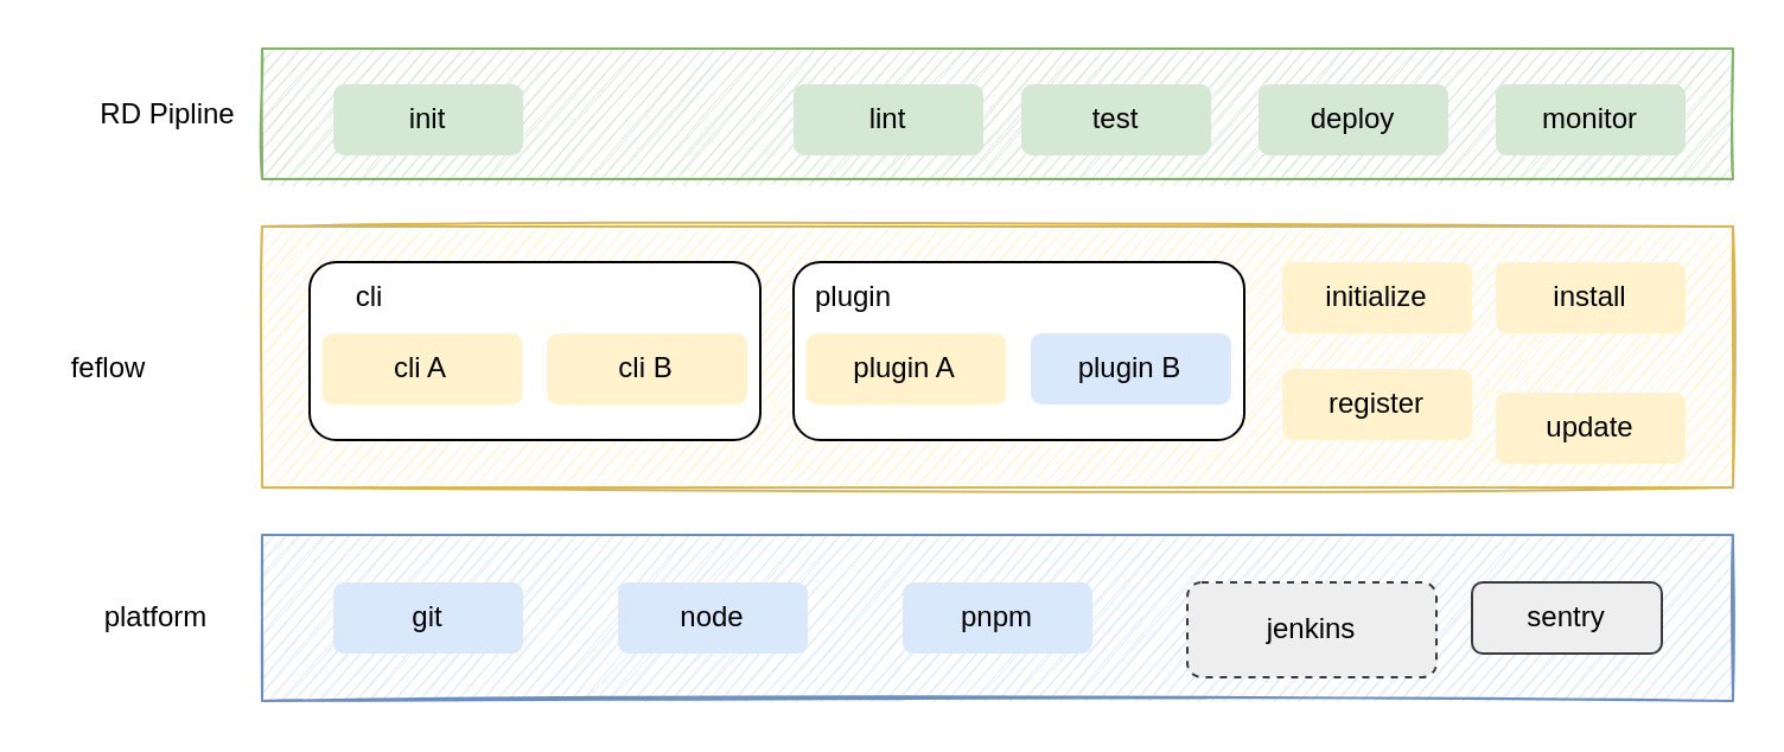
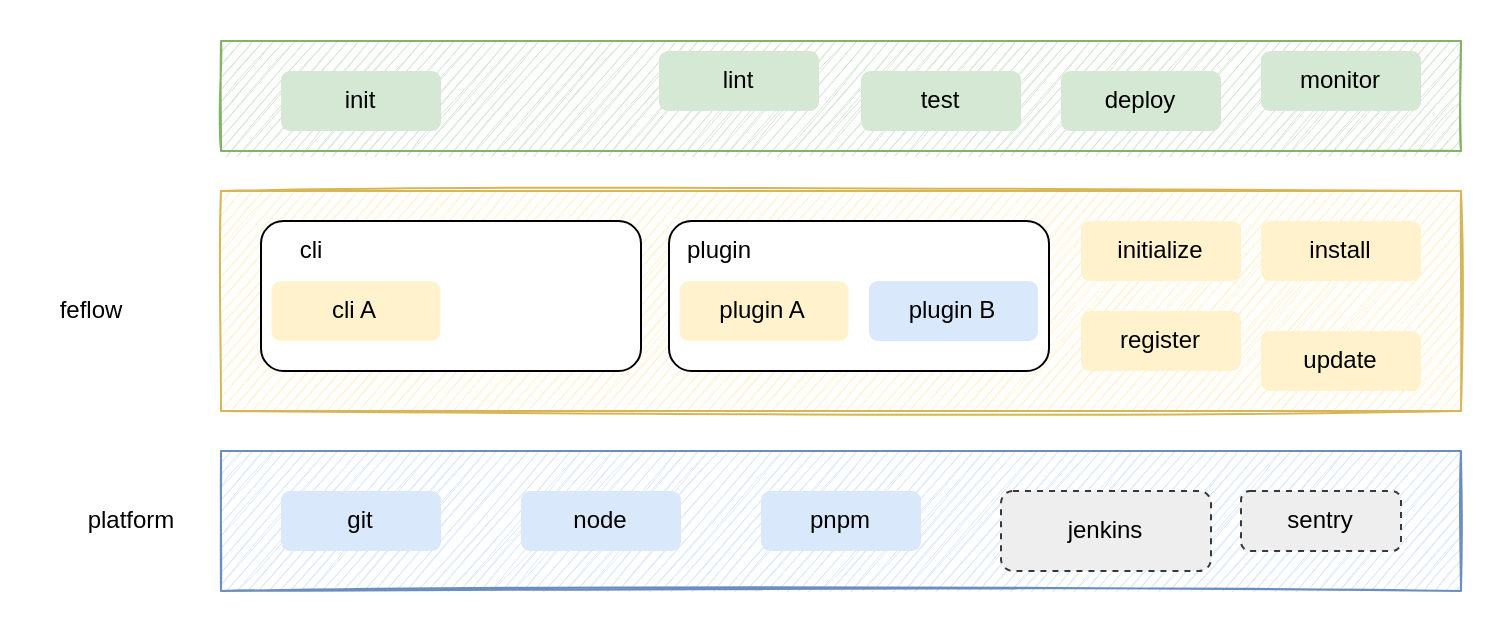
- <mxCell id="8" value="RD Pipline" style="text;html=1;resizable=0;autosize=1;align=center;verticalAlign=middle;points=[];fillColor=none;strokeColor=none;rounded=0;" parent="1" vertex="1"><mxGeometry x="35" y="37.5" width="70" height="20" as="geometry" /></mxCell>
- <mxCell id="7" value="lint" style="rounded=1;whiteSpace=wrap;html=1;fillColor=#d5e8d4;strokeColor=none;" parent="1" vertex="1"><mxGeometry x="334" y="35" width="80" height="30" as="geometry" /></mxCell>
+ <mxCell id="7" value="lint" style="rounded=1;whiteSpace=wrap;html=1;fillColor=#d5e8d4;strokeColor=none;" parent="1" vertex="1"><mxGeometry x="329" y="25" width="80" height="30" as="geometry" /></mxCell>
- <mxCell id="6" value="monitor" style="rounded=1;whiteSpace=wrap;html=1;fillColor=#d5e8d4;strokeColor=none;" parent="1" vertex="1"><mxGeometry x="630" y="35" width="80" height="30" as="geometry" /></mxCell>
+ <mxCell id="6" value="monitor" style="rounded=1;whiteSpace=wrap;html=1;fillColor=#d5e8d4;strokeColor=none;" parent="1" vertex="1"><mxGeometry x="630" y="25" width="80" height="30" as="geometry" /></mxCell>
- <mxCell id="18" value="cli B" style="rounded=1;whiteSpace=wrap;html=1;fillColor=#fff2cc;strokeColor=none;container=0;" parent="1" vertex="1"><mxGeometry x="230" y="140" width="84.444" height="30" as="geometry" /></mxCell>
- <mxCell id="28" value="sentry" style="rounded=1;whiteSpace=wrap;html=1;fillColor=#eeeeee;strokeColor=#36393d;dashed=0;" parent="1" vertex="1"><mxGeometry x="620" y="245" width="80" height="30" as="geometry" /></mxCell>
+ <mxCell id="28" value="sentry" style="rounded=1;whiteSpace=wrap;html=1;fillColor=#eeeeee;strokeColor=#36393d;dashed=1;" parent="1" vertex="1"><mxGeometry x="620" y="245" width="80" height="30" as="geometry" /></mxCell>
